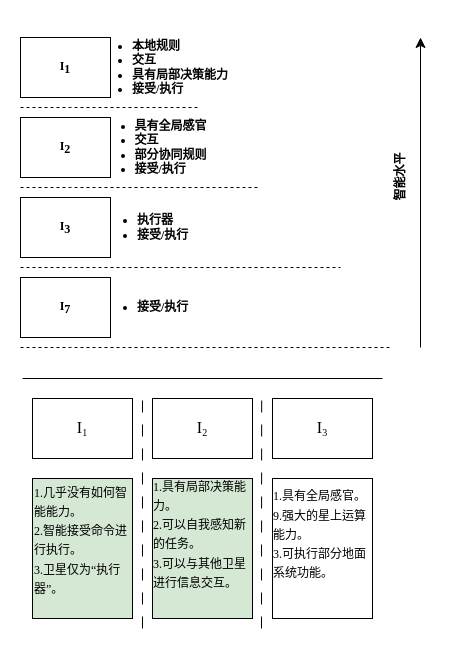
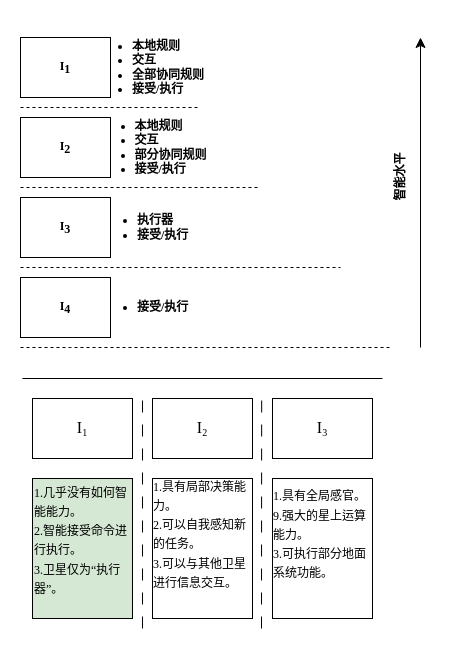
- <mxCell id="10" value="&lt;ul style=&quot;font-size: 12px;&quot;&gt;&lt;li style=&quot;font-size: 12px;&quot;&gt;本地规则&lt;/li&gt;&lt;li style=&quot;font-size: 12px;&quot;&gt;交互&lt;/li&gt;&lt;li style=&quot;font-size: 12px;&quot;&gt;具有局部决策能力&lt;/li&gt;&lt;li style=&quot;font-size: 12px;&quot;&gt;接受/执行&lt;/li&gt;&lt;/ul&gt;" style="text;html=1;align=left;verticalAlign=middle;resizable=0;points=[];autosize=1;strokeColor=none;fillColor=none;fontFamily=宋体;fontSource=https%3A%2F%2Ffonts.googleapis.com%2Fcss%3Ffamily%3D%25E5%25AE%258B%25E4%25BD%2593;fontStyle=1;labelBorderColor=none;fontSize=12;" vertex="1" parent="1"><mxGeometry x="90" y="20" width="135" height="94" as="geometry" /></mxCell>
+ <mxCell id="10" value="&lt;ul style=&quot;font-size: 12px;&quot;&gt;&lt;li style=&quot;font-size: 12px;&quot;&gt;本地规则&lt;/li&gt;&lt;li style=&quot;font-size: 12px;&quot;&gt;交互&lt;/li&gt;&lt;li style=&quot;font-size: 12px;&quot;&gt;全部协同规则&lt;/li&gt;&lt;li style=&quot;font-size: 12px;&quot;&gt;接受/执行&lt;/li&gt;&lt;/ul&gt;" style="text;html=1;align=left;verticalAlign=middle;resizable=0;points=[];autosize=1;strokeColor=none;fillColor=none;fontFamily=宋体;fontSource=https%3A%2F%2Ffonts.googleapis.com%2Fcss%3Ffamily%3D%25E5%25AE%258B%25E4%25BD%2593;fontStyle=1;labelBorderColor=none;fontSize=12;" vertex="1" parent="1"><mxGeometry x="90" y="20" width="135" height="94" as="geometry" /></mxCell>
- <mxCell id="11" value="&lt;div style=&quot;text-align: left; font-size: 12px;&quot;&gt;&lt;ul style=&quot;font-size: 12px;&quot;&gt;&lt;li style=&quot;font-size: 12px;&quot;&gt;&lt;span style=&quot;background-color: initial; font-size: 12px;&quot;&gt;具有全局感官&lt;/span&gt;&lt;/li&gt;&lt;li style=&quot;font-size: 12px;&quot;&gt;&lt;span style=&quot;background-color: initial; font-size: 12px;&quot;&gt;交互&lt;/span&gt;&lt;/li&gt;&lt;li style=&quot;font-size: 12px;&quot;&gt;&lt;span style=&quot;background-color: initial; font-size: 12px;&quot;&gt;部分协同规则&lt;/span&gt;&lt;/li&gt;&lt;li style=&quot;font-size: 12px;&quot;&gt;&lt;span style=&quot;background-color: initial; font-size: 12px;&quot;&gt;接受/执行&lt;/span&gt;&lt;/li&gt;&lt;/ul&gt;&lt;/div&gt;" style="text;html=1;align=center;verticalAlign=middle;resizable=0;points=[];autosize=1;strokeColor=none;fillColor=none;fontFamily=宋体;fontSource=https%3A%2F%2Ffonts.googleapis.com%2Fcss%3Ffamily%3D%25E5%25AE%258B%25E4%25BD%2593;fontStyle=1;labelBorderColor=none;fontSize=12;" vertex="1" parent="1"><mxGeometry x="80" y="97" width="140" height="100" as="geometry" /></mxCell>
+ <mxCell id="11" value="&lt;div style=&quot;text-align: left; font-size: 12px;&quot;&gt;&lt;ul style=&quot;font-size: 12px;&quot;&gt;&lt;li style=&quot;font-size: 12px;&quot;&gt;&lt;span style=&quot;background-color: initial; font-size: 12px;&quot;&gt;本地规则&lt;/span&gt;&lt;/li&gt;&lt;li style=&quot;font-size: 12px;&quot;&gt;&lt;span style=&quot;background-color: initial; font-size: 12px;&quot;&gt;交互&lt;/span&gt;&lt;/li&gt;&lt;li style=&quot;font-size: 12px;&quot;&gt;&lt;span style=&quot;background-color: initial; font-size: 12px;&quot;&gt;部分协同规则&lt;/span&gt;&lt;/li&gt;&lt;li style=&quot;font-size: 12px;&quot;&gt;&lt;span style=&quot;background-color: initial; font-size: 12px;&quot;&gt;接受/执行&lt;/span&gt;&lt;/li&gt;&lt;/ul&gt;&lt;/div&gt;" style="text;html=1;align=center;verticalAlign=middle;resizable=0;points=[];autosize=1;strokeColor=none;fillColor=none;fontFamily=宋体;fontSource=https%3A%2F%2Ffonts.googleapis.com%2Fcss%3Ffamily%3D%25E5%25AE%258B%25E4%25BD%2593;fontStyle=1;labelBorderColor=none;fontSize=12;" vertex="1" parent="1"><mxGeometry x="80" y="97" width="140" height="100" as="geometry" /></mxCell>
- <mxCell id="5" value="&lt;font style=&quot;font-size: 12px;&quot;&gt;I&lt;/font&gt;&lt;span style=&quot;font-size: 12px;&quot;&gt;&lt;sub style=&quot;font-size: 12px;&quot;&gt;7&lt;/sub&gt;&lt;/span&gt;" style="rounded=0;whiteSpace=wrap;html=1;fontFamily=宋体;fontSource=https%3A%2F%2Ffonts.googleapis.com%2Fcss%3Ffamily%3D%25E5%25AE%258B%25E4%25BD%2593;fontStyle=1;labelBorderColor=none;fontSize=12;" vertex="1" parent="1"><mxGeometry x="20" y="277" width="90" height="60" as="geometry" /></mxCell>
+ <mxCell id="5" value="&lt;font style=&quot;font-size: 12px;&quot;&gt;I&lt;/font&gt;&lt;span style=&quot;font-size: 12px;&quot;&gt;&lt;sub style=&quot;font-size: 12px;&quot;&gt;4&lt;/sub&gt;&lt;/span&gt;" style="rounded=0;whiteSpace=wrap;html=1;fontFamily=宋体;fontSource=https%3A%2F%2Ffonts.googleapis.com%2Fcss%3Ffamily%3D%25E5%25AE%258B%25E4%25BD%2593;fontStyle=1;labelBorderColor=none;fontSize=12;" vertex="1" parent="1"><mxGeometry x="20" y="277" width="90" height="60" as="geometry" /></mxCell>
- <mxCell id="23" value="&lt;div style=&quot;text-align: left; border-color: var(--border-color); line-height: 19.2px;&quot;&gt;1.具有局部决策能力。&lt;br style=&quot;border-color: var(--border-color);&quot;&gt;&lt;/div&gt;&lt;span style=&quot;border-color: var(--border-color); background-color: initial;&quot;&gt;&lt;div style=&quot;text-align: left; border-color: var(--border-color); line-height: 19.2px;&quot;&gt;&lt;span style=&quot;border-color: var(--border-color); background-color: initial;&quot;&gt;2.可以自我感知新的任务。&lt;/span&gt;&lt;/div&gt;&lt;/span&gt;&lt;span style=&quot;border-color: var(--border-color); background-color: initial;&quot;&gt;&lt;div style=&quot;text-align: left; border-color: var(--border-color); line-height: 19.2px;&quot;&gt;&lt;span style=&quot;border-color: var(--border-color); background-color: initial;&quot;&gt;3.可以与其他卫星进行信息交互。&lt;/span&gt;&lt;/div&gt;&lt;/span&gt;&lt;p style=&quot;border-color: var(--border-color);&quot;&gt;&lt;/p&gt;&lt;div style=&quot;border-color: var(--border-color);&quot;&gt;&lt;br style=&quot;border-color: var(--border-color); text-align: left;&quot;&gt;&lt;/div&gt;" style="rounded=0;whiteSpace=wrap;html=1;fontFamily=宋体;fontSource=https%3A%2F%2Ffonts.googleapis.com%2Fcss%3Ffamily%3D%25E5%25AE%258B%25E4%25BD%2593;fillColor=#d5e8d4;" vertex="1" parent="1"><mxGeometry x="152" y="478" width="100" height="140" as="geometry" /></mxCell>
+ <mxCell id="23" value="&lt;div style=&quot;text-align: left; border-color: var(--border-color); line-height: 19.2px;&quot;&gt;1.具有局部决策能力。&lt;br style=&quot;border-color: var(--border-color);&quot;&gt;&lt;/div&gt;&lt;span style=&quot;border-color: var(--border-color); background-color: initial;&quot;&gt;&lt;div style=&quot;text-align: left; border-color: var(--border-color); line-height: 19.2px;&quot;&gt;&lt;span style=&quot;border-color: var(--border-color); background-color: initial;&quot;&gt;2.可以自我感知新的任务。&lt;/span&gt;&lt;/div&gt;&lt;/span&gt;&lt;span style=&quot;border-color: var(--border-color); background-color: initial;&quot;&gt;&lt;div style=&quot;text-align: left; border-color: var(--border-color); line-height: 19.2px;&quot;&gt;&lt;span style=&quot;border-color: var(--border-color); background-color: initial;&quot;&gt;3.可以与其他卫星进行信息交互。&lt;/span&gt;&lt;/div&gt;&lt;/span&gt;&lt;p style=&quot;border-color: var(--border-color);&quot;&gt;&lt;/p&gt;&lt;div style=&quot;border-color: var(--border-color);&quot;&gt;&lt;br style=&quot;border-color: var(--border-color); text-align: left;&quot;&gt;&lt;/div&gt;" style="rounded=0;whiteSpace=wrap;html=1;fontFamily=宋体;fontSource=https%3A%2F%2Ffonts.googleapis.com%2Fcss%3Ffamily%3D%25E5%25AE%258B%25E4%25BD%2593;" vertex="1" parent="1"><mxGeometry x="152" y="478" width="100" height="140" as="geometry" /></mxCell>
